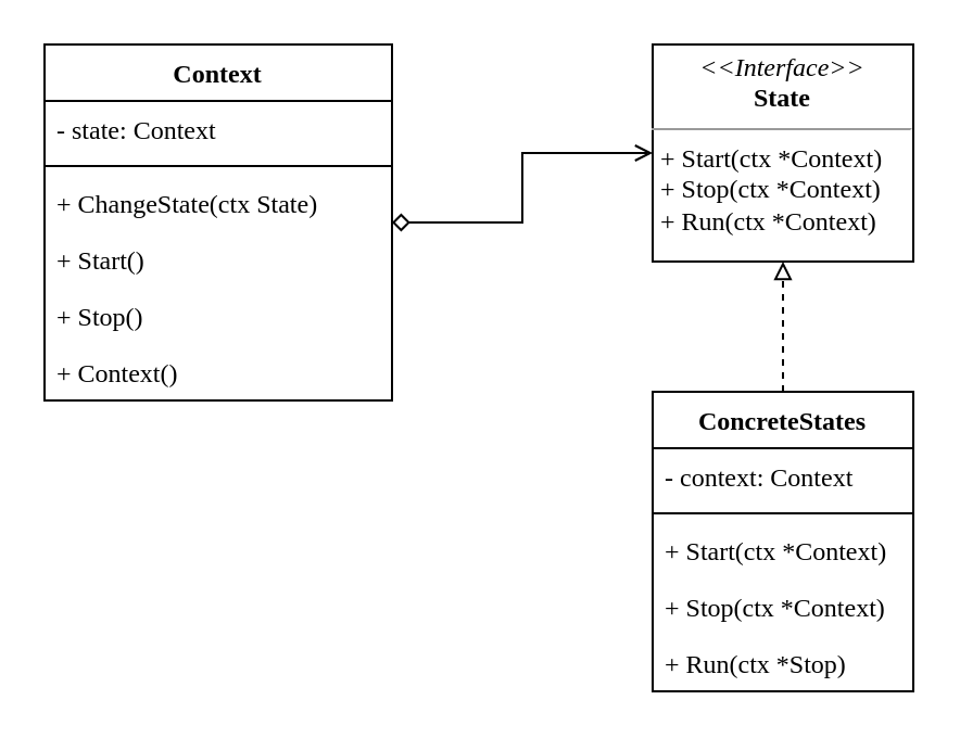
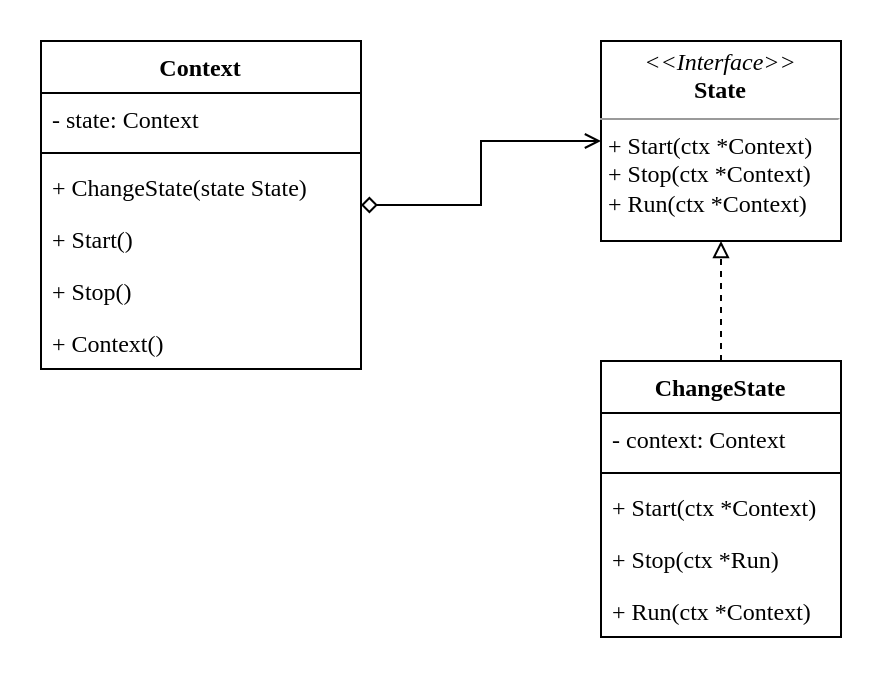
- <mxCell id="7" value="+ ChangeState(ctx State)" style="text;strokeColor=none;fillColor=none;align=left;verticalAlign=top;spacingLeft=4;spacingRight=4;overflow=hidden;rotatable=0;points=[[0,0.5],[1,0.5]];portConstraint=eastwest;fontFamily=Times New Roman;" vertex="1" parent="4"><mxGeometry y="60" width="160" height="26" as="geometry" /></mxCell>
+ <mxCell id="7" value="+ ChangeState(state State)" style="text;strokeColor=none;fillColor=none;align=left;verticalAlign=top;spacingLeft=4;spacingRight=4;overflow=hidden;rotatable=0;points=[[0,0.5],[1,0.5]];portConstraint=eastwest;fontFamily=Times New Roman;" vertex="1" parent="4"><mxGeometry y="60" width="160" height="26" as="geometry" /></mxCell>
- <mxCell id="12" value="ConcreteStates" style="swimlane;fontStyle=1;align=center;verticalAlign=top;childLayout=stackLayout;horizontal=1;startSize=26;horizontalStack=0;resizeParent=1;resizeParentMax=0;resizeLast=0;collapsible=1;marginBottom=0;fontFamily=Times New Roman;" vertex="1" parent="1"><mxGeometry x="300" y="180" width="120" height="138" as="geometry" /></mxCell>
+ <mxCell id="12" value="ChangeState" style="swimlane;fontStyle=1;align=center;verticalAlign=top;childLayout=stackLayout;horizontal=1;startSize=26;horizontalStack=0;resizeParent=1;resizeParentMax=0;resizeLast=0;collapsible=1;marginBottom=0;fontFamily=Times New Roman;" vertex="1" parent="1"><mxGeometry x="300" y="180" width="120" height="138" as="geometry" /></mxCell>
- <mxCell id="16" value="+ Stop(ctx *Context)" style="text;strokeColor=none;fillColor=none;align=left;verticalAlign=top;spacingLeft=4;spacingRight=4;overflow=hidden;rotatable=0;points=[[0,0.5],[1,0.5]];portConstraint=eastwest;fontFamily=Times New Roman;" vertex="1" parent="12"><mxGeometry y="86" width="120" height="26" as="geometry" /></mxCell>
+ <mxCell id="16" value="+ Stop(ctx *Run)" style="text;strokeColor=none;fillColor=none;align=left;verticalAlign=top;spacingLeft=4;spacingRight=4;overflow=hidden;rotatable=0;points=[[0,0.5],[1,0.5]];portConstraint=eastwest;fontFamily=Times New Roman;" vertex="1" parent="12"><mxGeometry y="86" width="120" height="26" as="geometry" /></mxCell>
- <mxCell id="17" value="+ Run(ctx *Stop)" style="text;strokeColor=none;fillColor=none;align=left;verticalAlign=top;spacingLeft=4;spacingRight=4;overflow=hidden;rotatable=0;points=[[0,0.5],[1,0.5]];portConstraint=eastwest;fontFamily=Times New Roman;" vertex="1" parent="12"><mxGeometry y="112" width="120" height="26" as="geometry" /></mxCell>
+ <mxCell id="17" value="+ Run(ctx *Context)" style="text;strokeColor=none;fillColor=none;align=left;verticalAlign=top;spacingLeft=4;spacingRight=4;overflow=hidden;rotatable=0;points=[[0,0.5],[1,0.5]];portConstraint=eastwest;fontFamily=Times New Roman;" vertex="1" parent="12"><mxGeometry y="112" width="120" height="26" as="geometry" /></mxCell>
